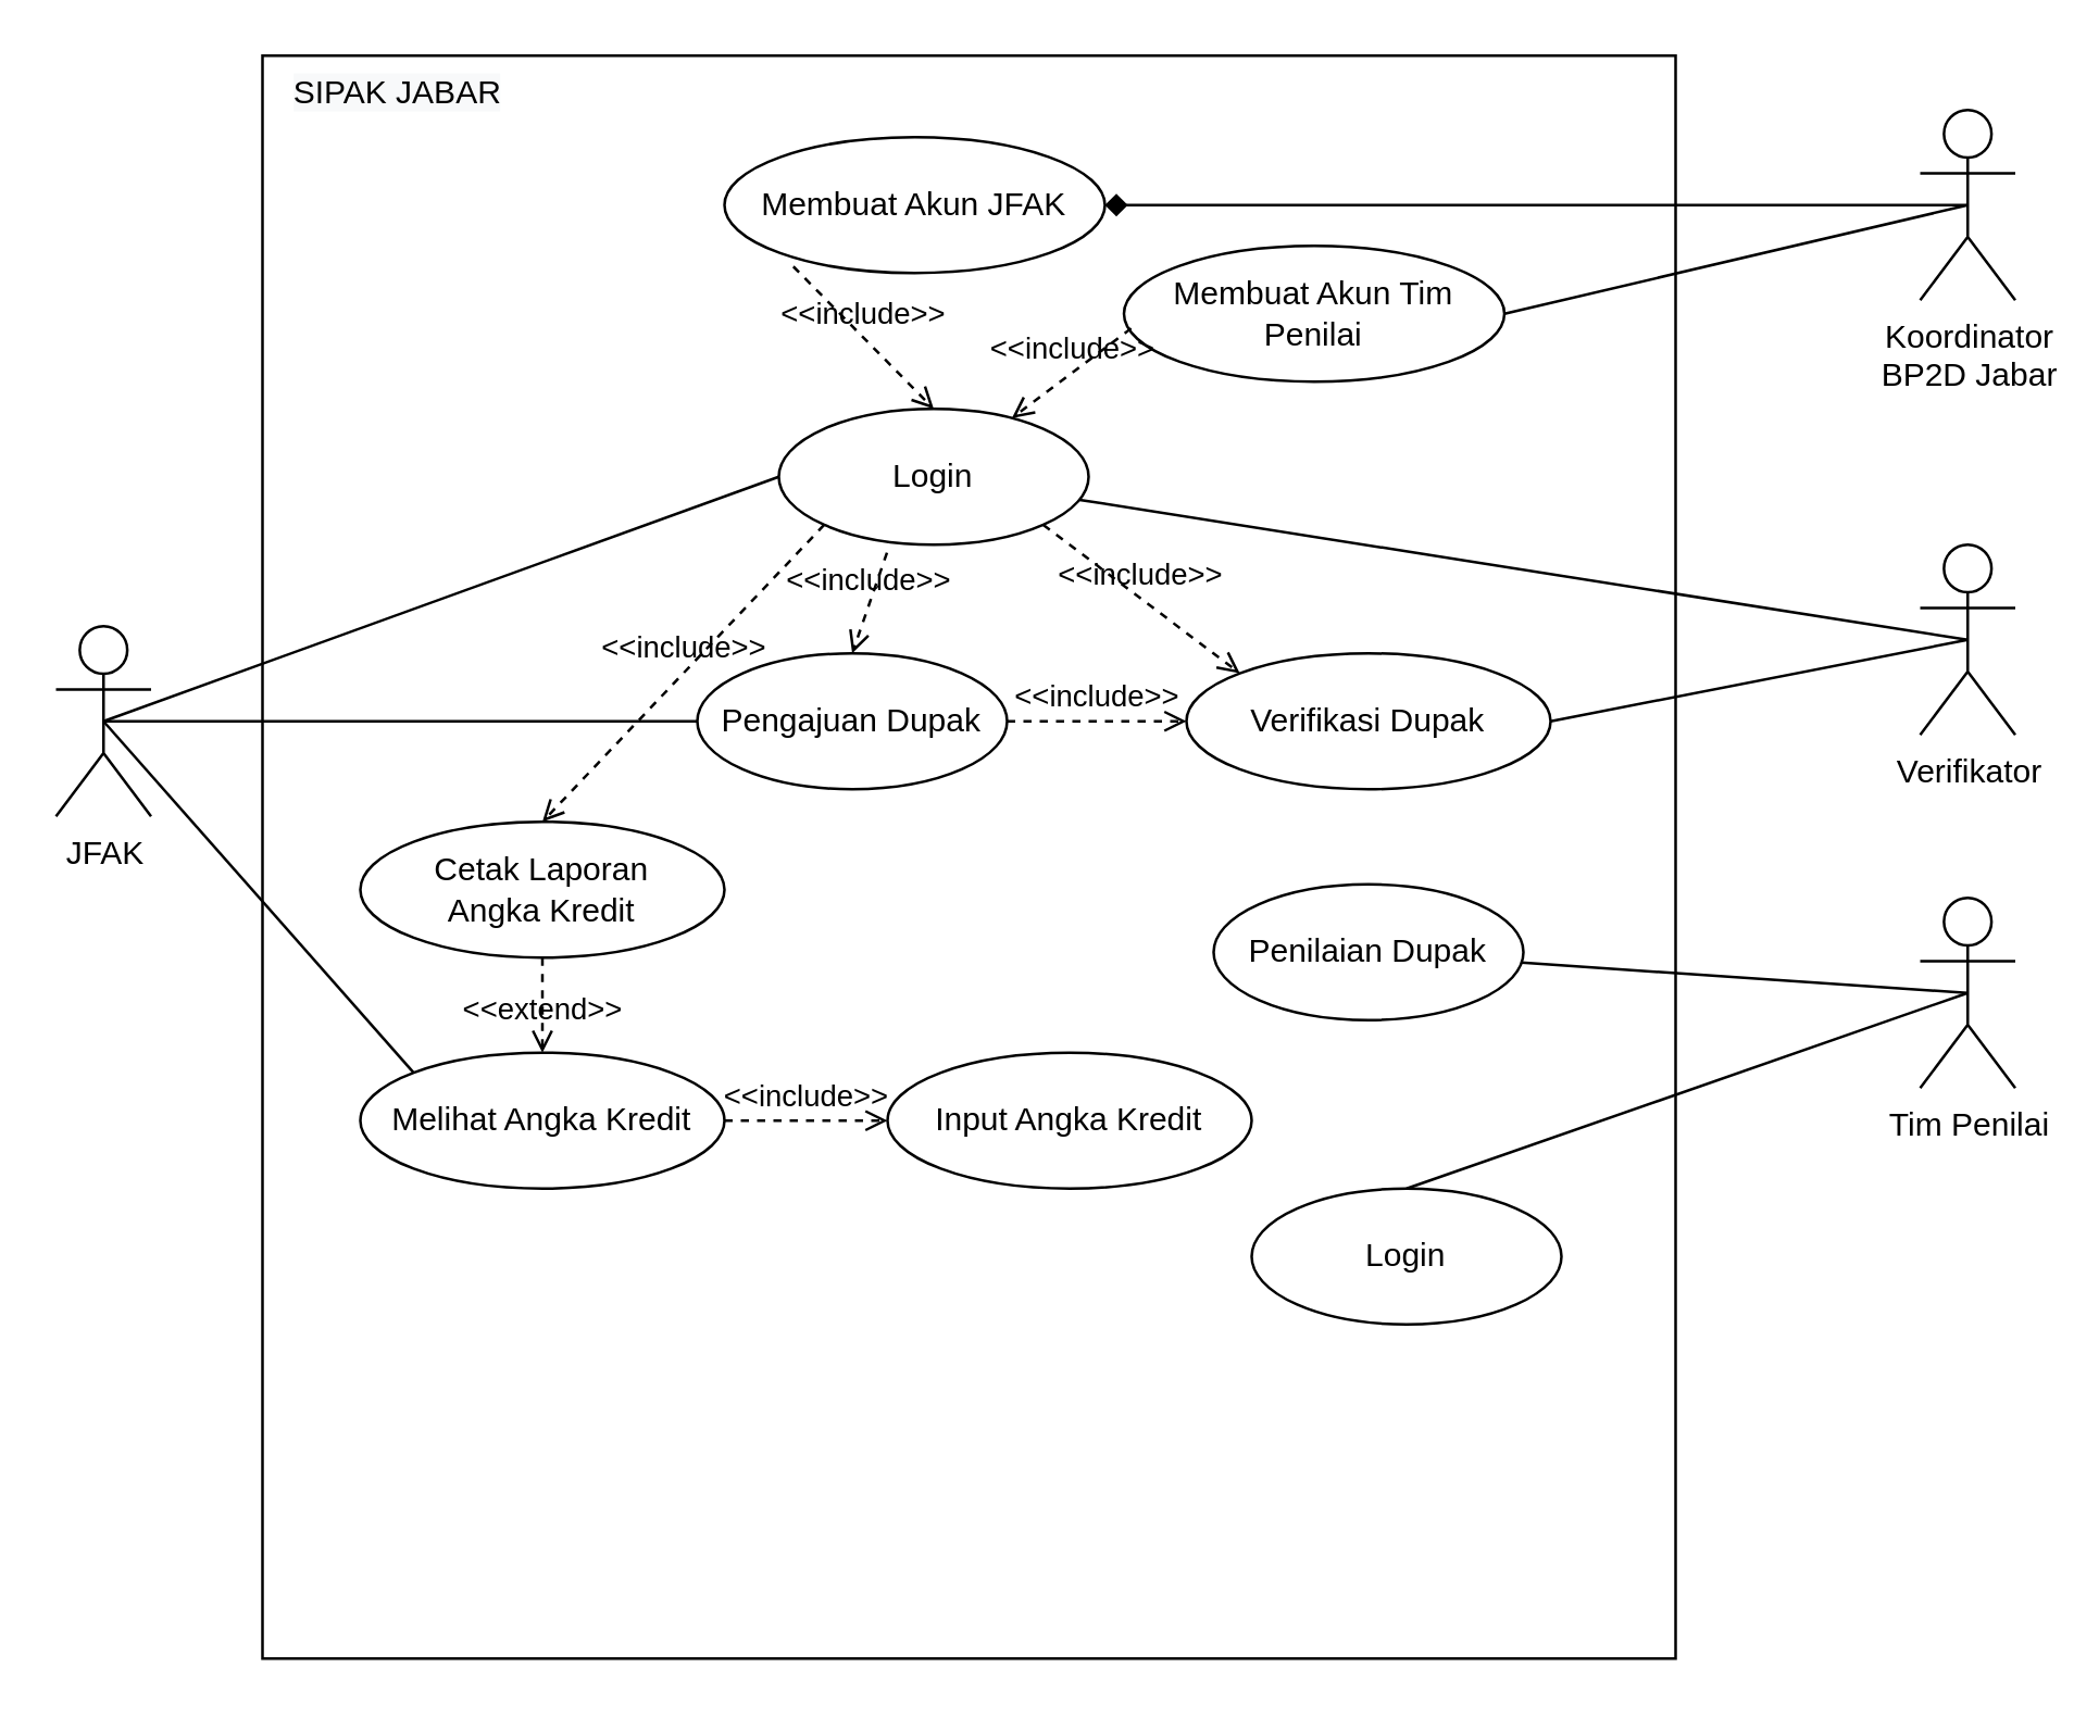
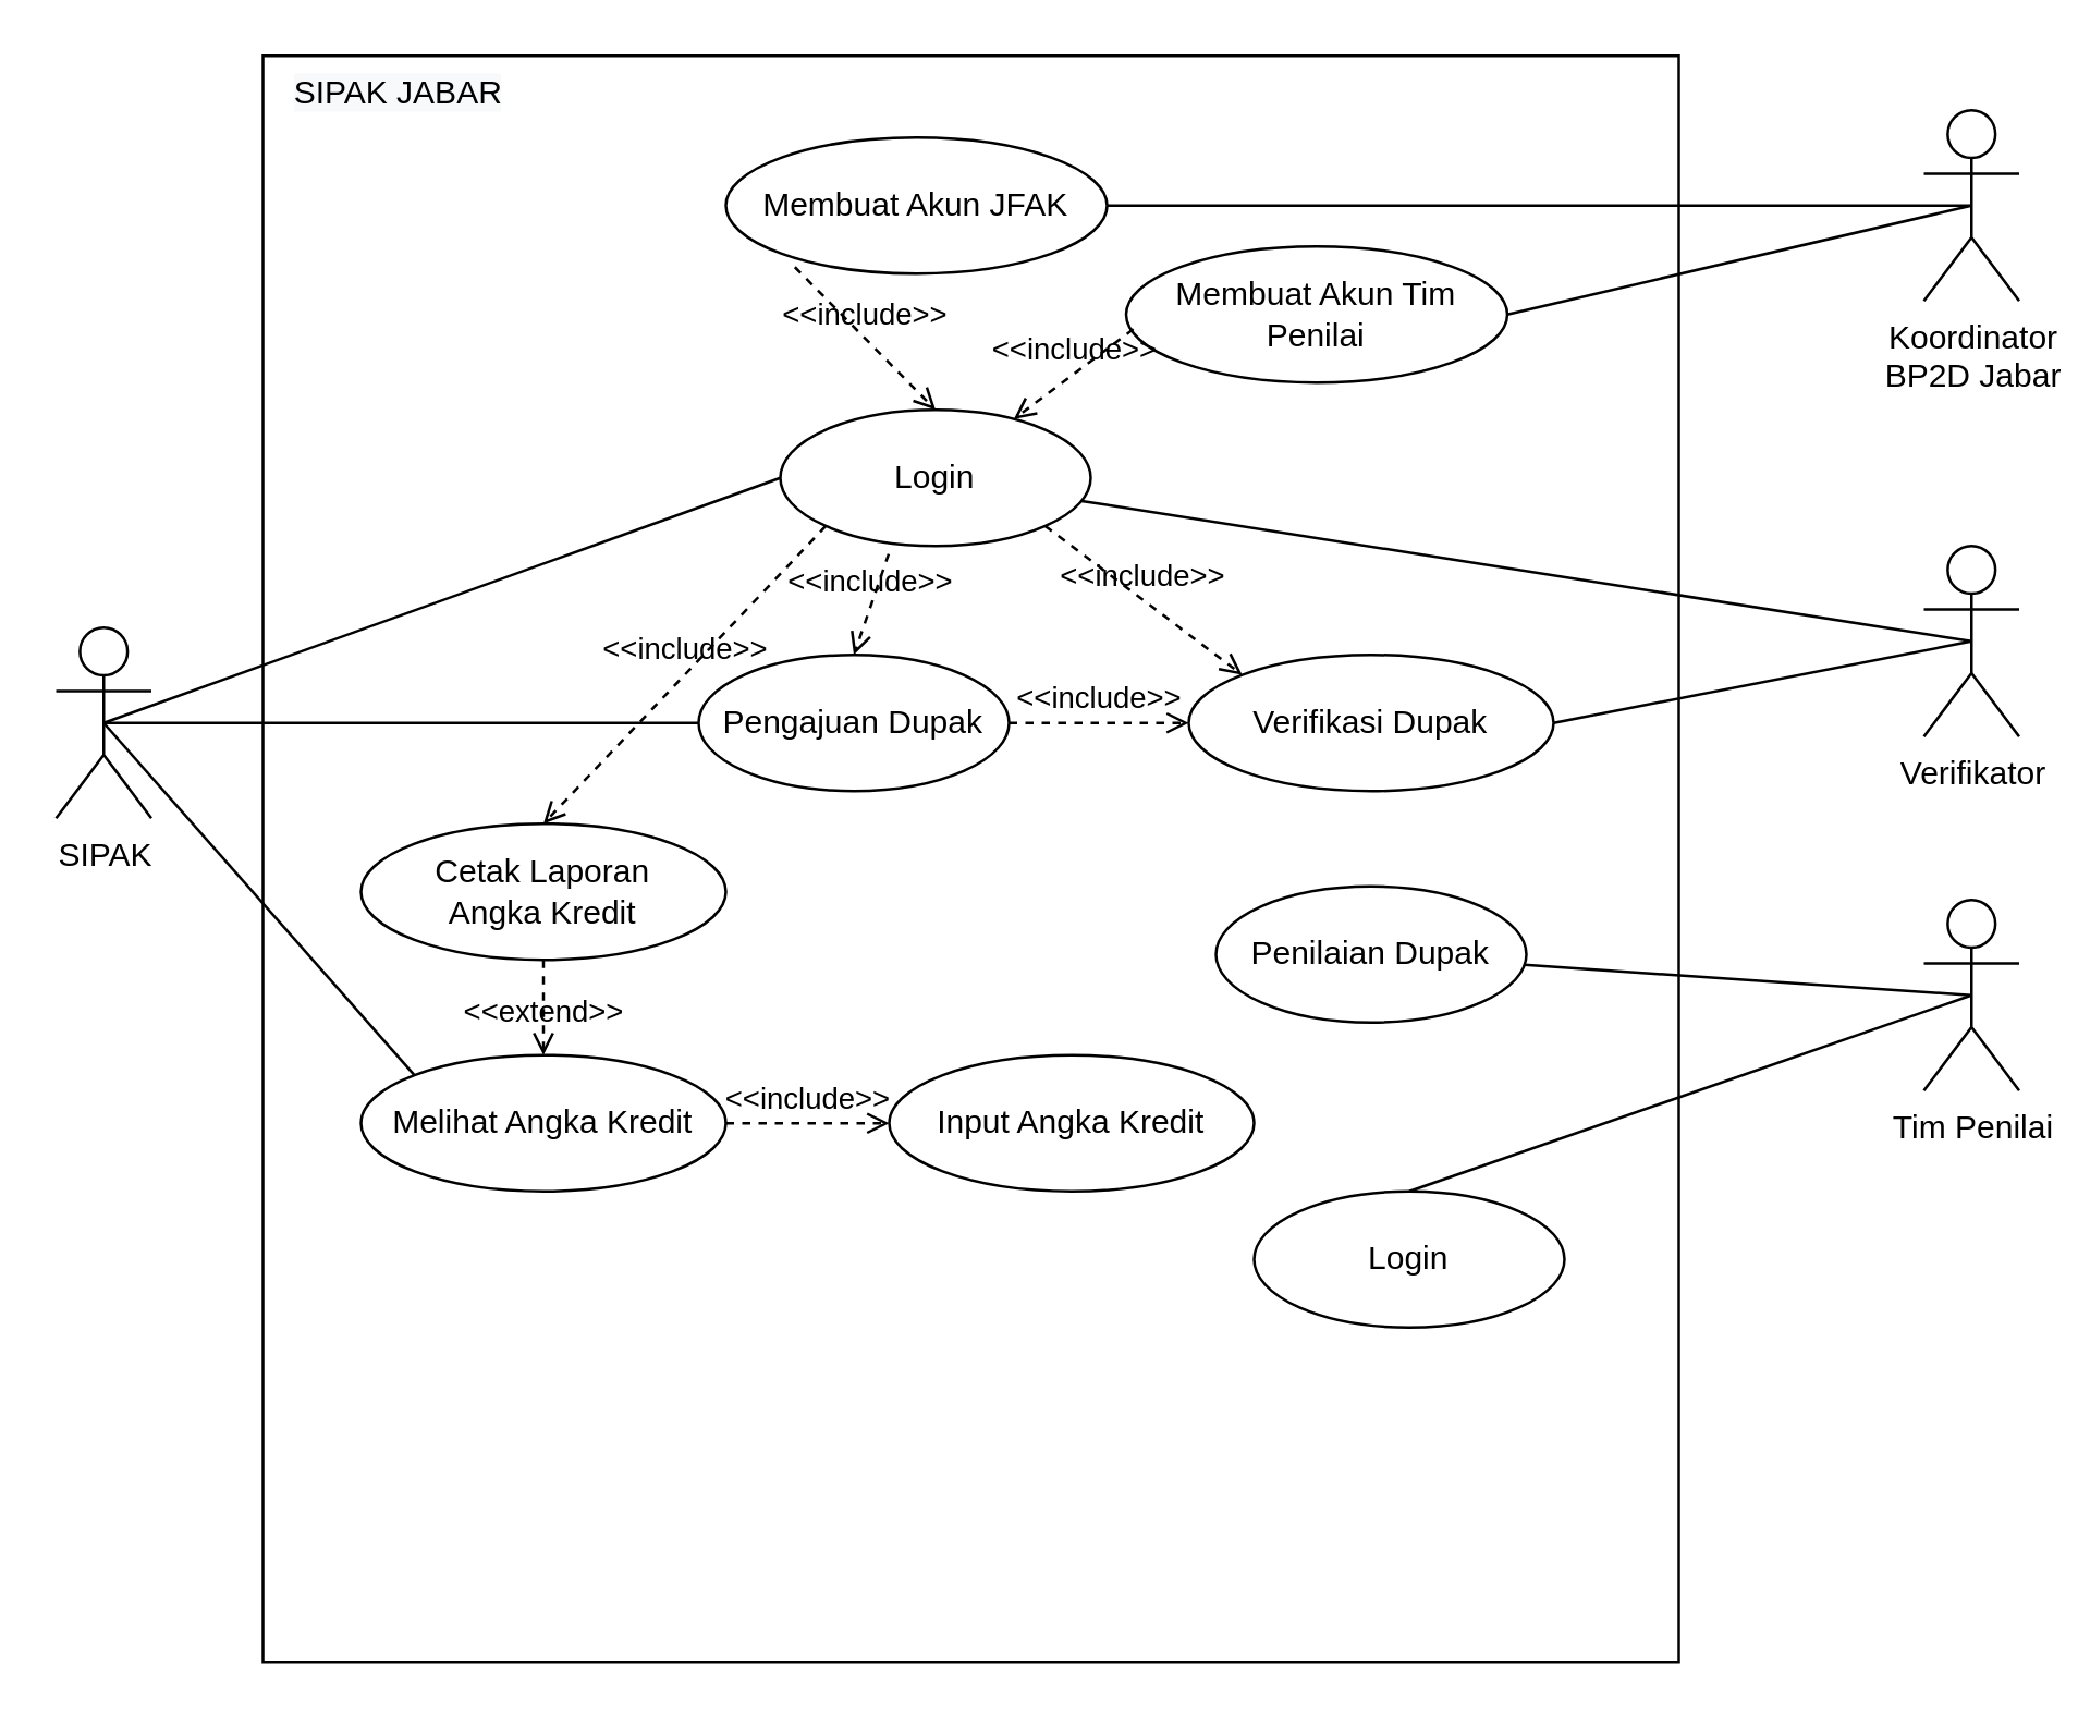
- <mxCell id="25" value="" style="endArrow=diamond;html=1;rounded=0;exitX=0.5;exitY=0.5;exitDx=0;exitDy=0;exitPerimeter=0;entryX=1;entryY=0.5;entryDx=0;entryDy=0;" parent="1" source="24" target="13" edge="1"><mxGeometry width="50" height="50" relative="1" as="geometry"><mxPoint x="334" y="80" as="sourcePoint" /><mxPoint x="384" y="30" as="targetPoint" /></mxGeometry></mxCell>
+ <mxCell id="25" value="" style="endArrow=none;html=1;rounded=0;exitX=0.5;exitY=0.5;exitDx=0;exitDy=0;exitPerimeter=0;entryX=1;entryY=0.5;entryDx=0;entryDy=0;" parent="1" source="24" target="13" edge="1"><mxGeometry width="50" height="50" relative="1" as="geometry"><mxPoint x="334" y="80" as="sourcePoint" /><mxPoint x="384" y="30" as="targetPoint" /></mxGeometry></mxCell>
- <mxCell id="22" value="JFAK" style="shape=umlActor;verticalLabelPosition=bottom;verticalAlign=top;html=1;outlineConnect=0;" parent="1" vertex="1"><mxGeometry x="20" y="230" width="35" height="70" as="geometry" /></mxCell>
+ <mxCell id="22" value="SIPAK" style="shape=umlActor;verticalLabelPosition=bottom;verticalAlign=top;html=1;outlineConnect=0;" parent="1" vertex="1"><mxGeometry x="20" y="230" width="35" height="70" as="geometry" /></mxCell>
